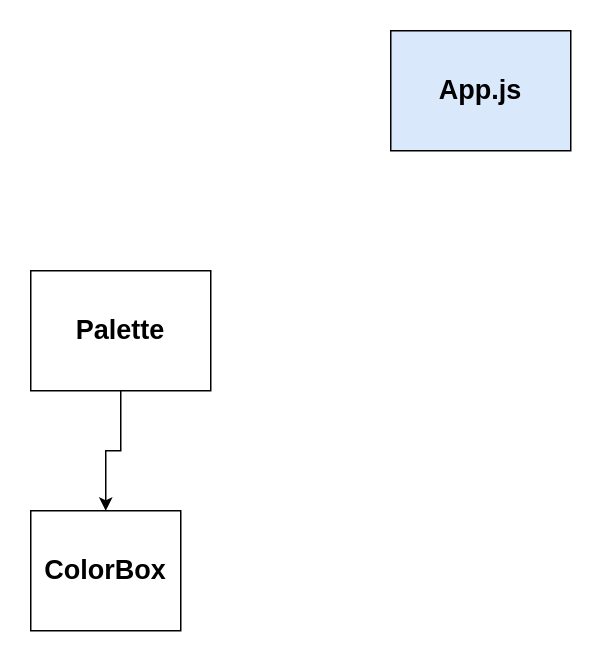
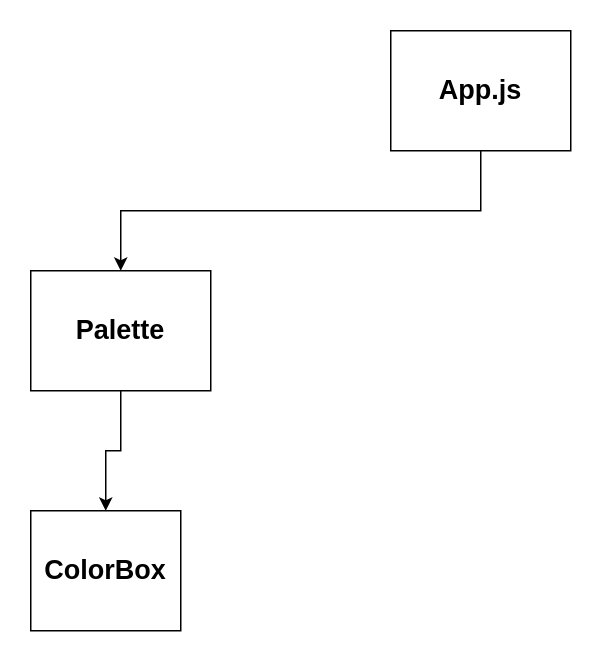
- <mxCell id="3" value="&lt;h2&gt;App.js&lt;/h2&gt;" style="rounded=0;whiteSpace=wrap;html=1;fillColor=#dae8fc;" vertex="1" parent="1"><mxGeometry x="260" y="20" width="120" height="80" as="geometry" /></mxCell>
+ <mxCell id="3" value="&lt;h2&gt;App.js&lt;/h2&gt;" style="rounded=0;whiteSpace=wrap;html=1;" vertex="1" parent="1"><mxGeometry x="260" y="20" width="120" height="80" as="geometry" /></mxCell>
+ <mxCell id="2" style="edgeStyle=orthogonalEdgeStyle;rounded=0;orthogonalLoop=1;jettySize=auto;html=1;" edge="1" parent="1" source="3" target="5"><mxGeometry relative="1" as="geometry"><Array as="points"><mxPoint x="320" y="140" /><mxPoint x="80" y="140" /></Array></mxGeometry></mxCell>
